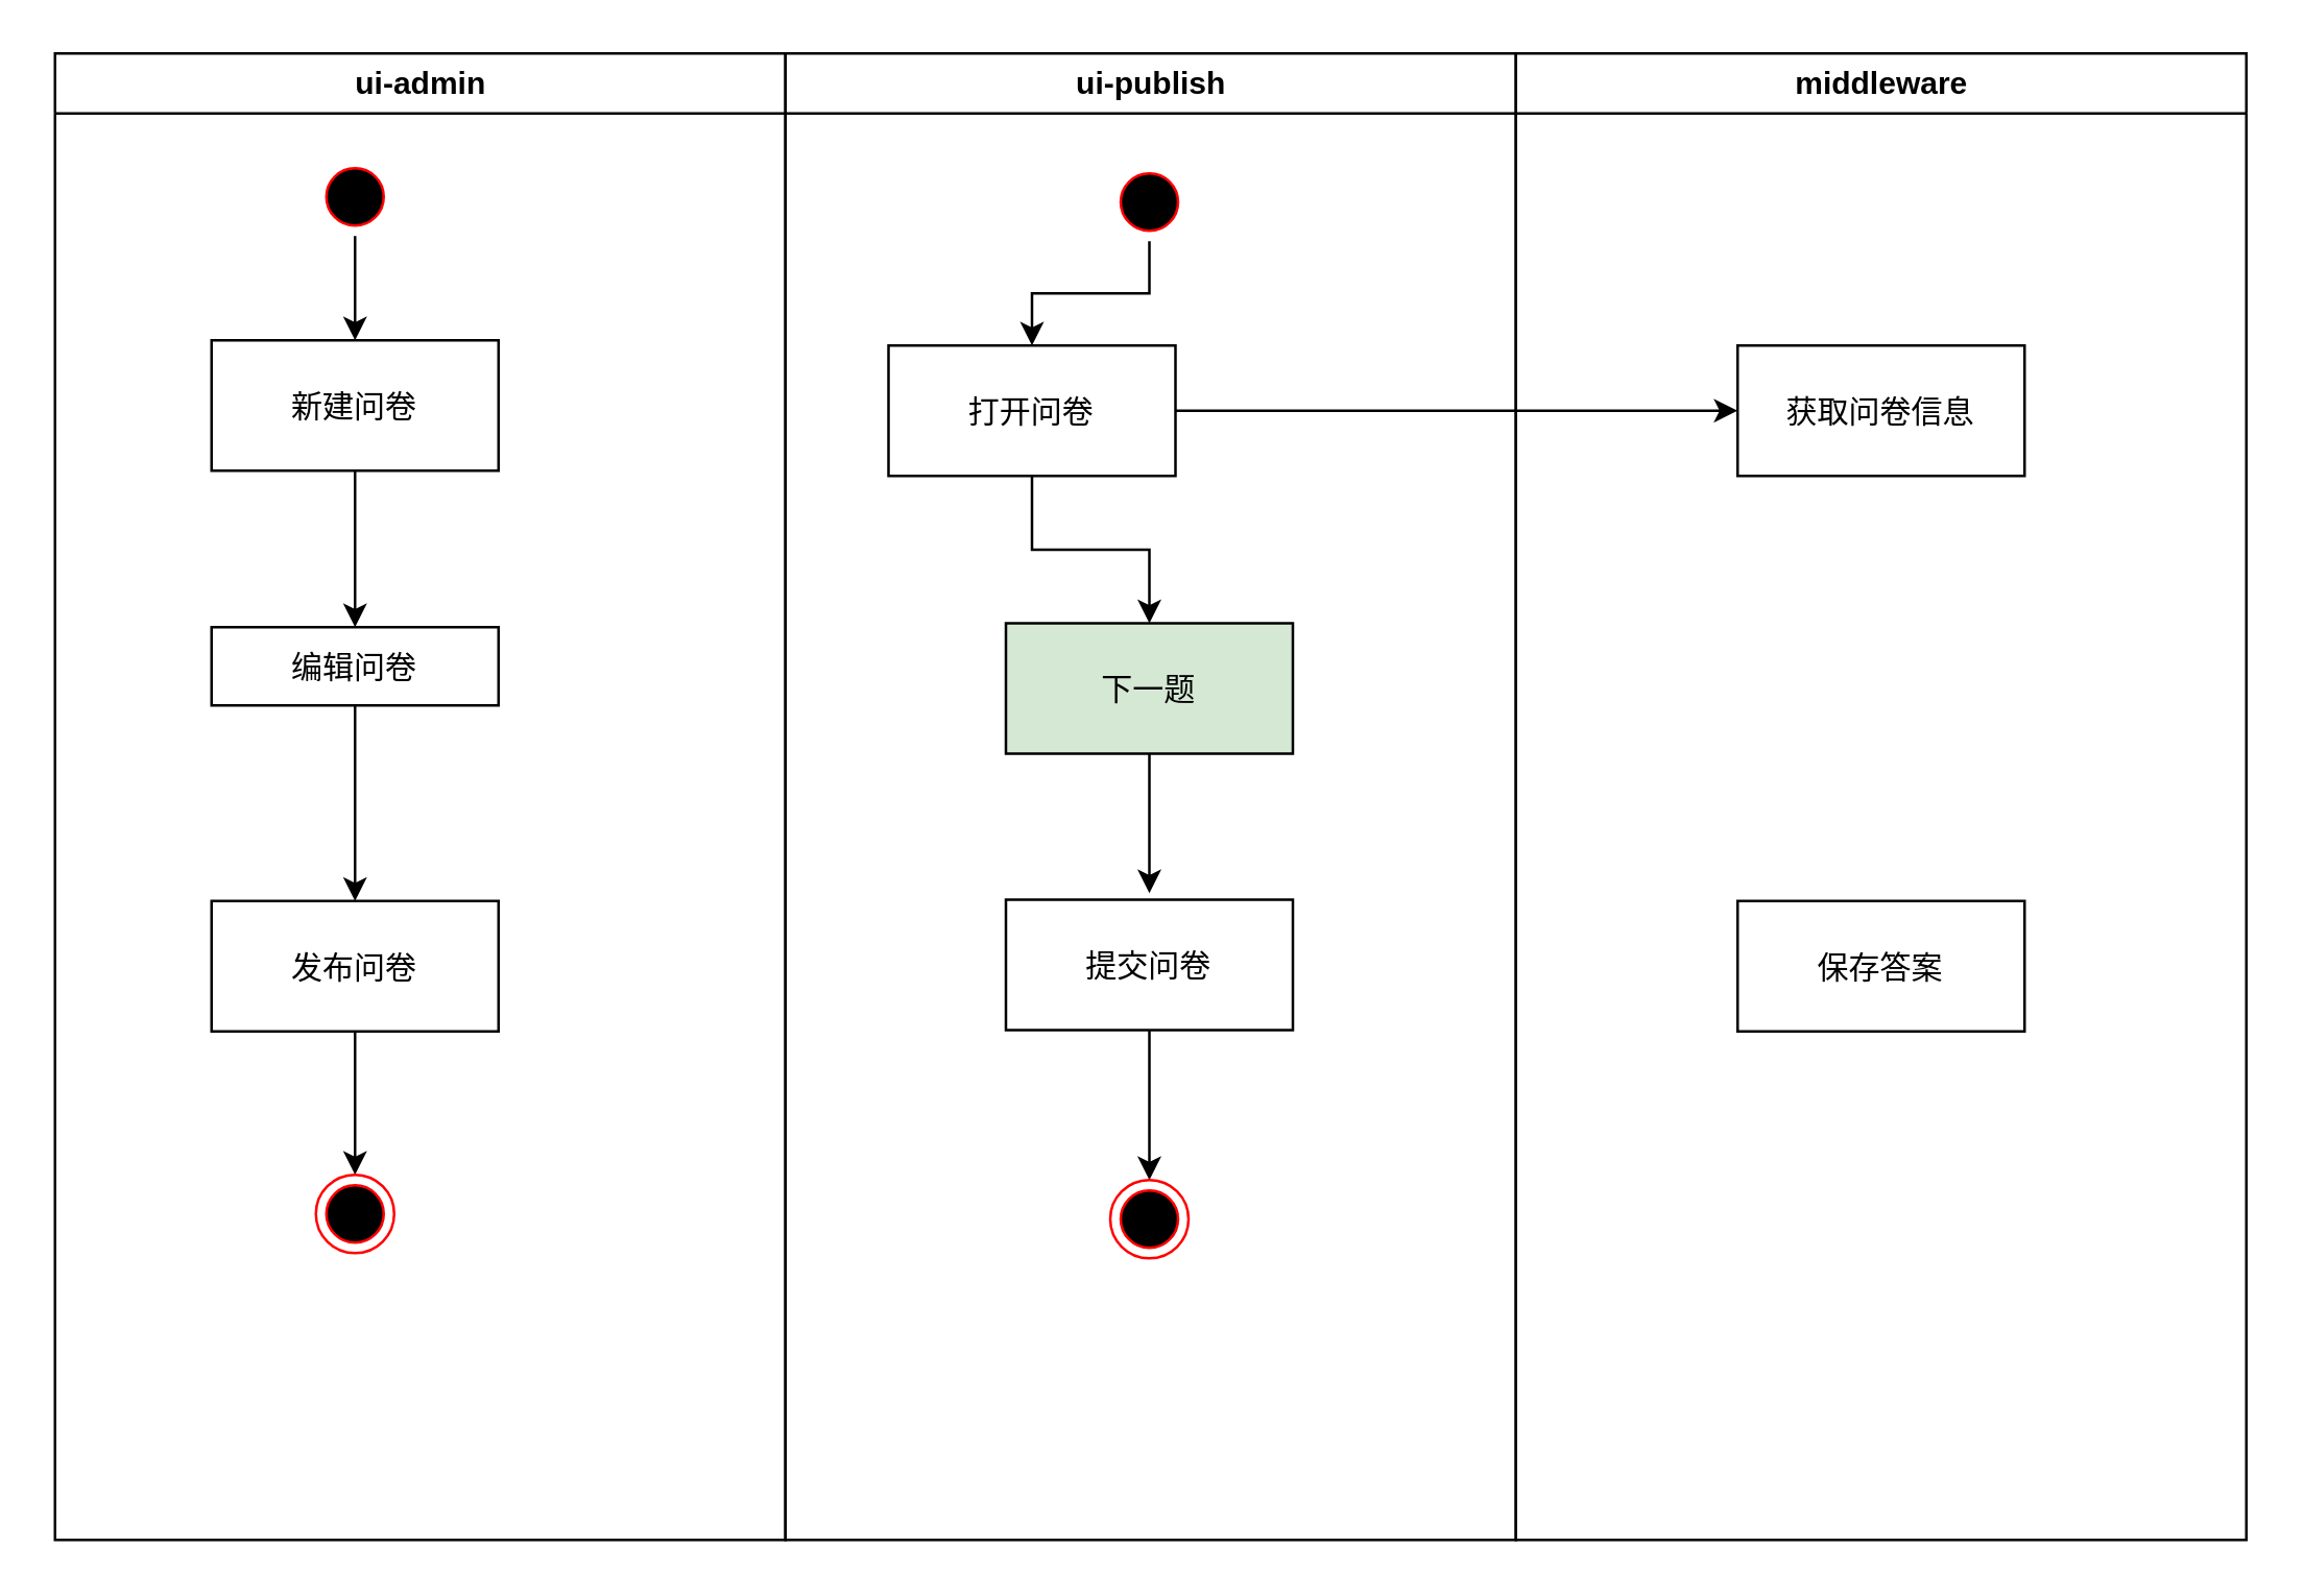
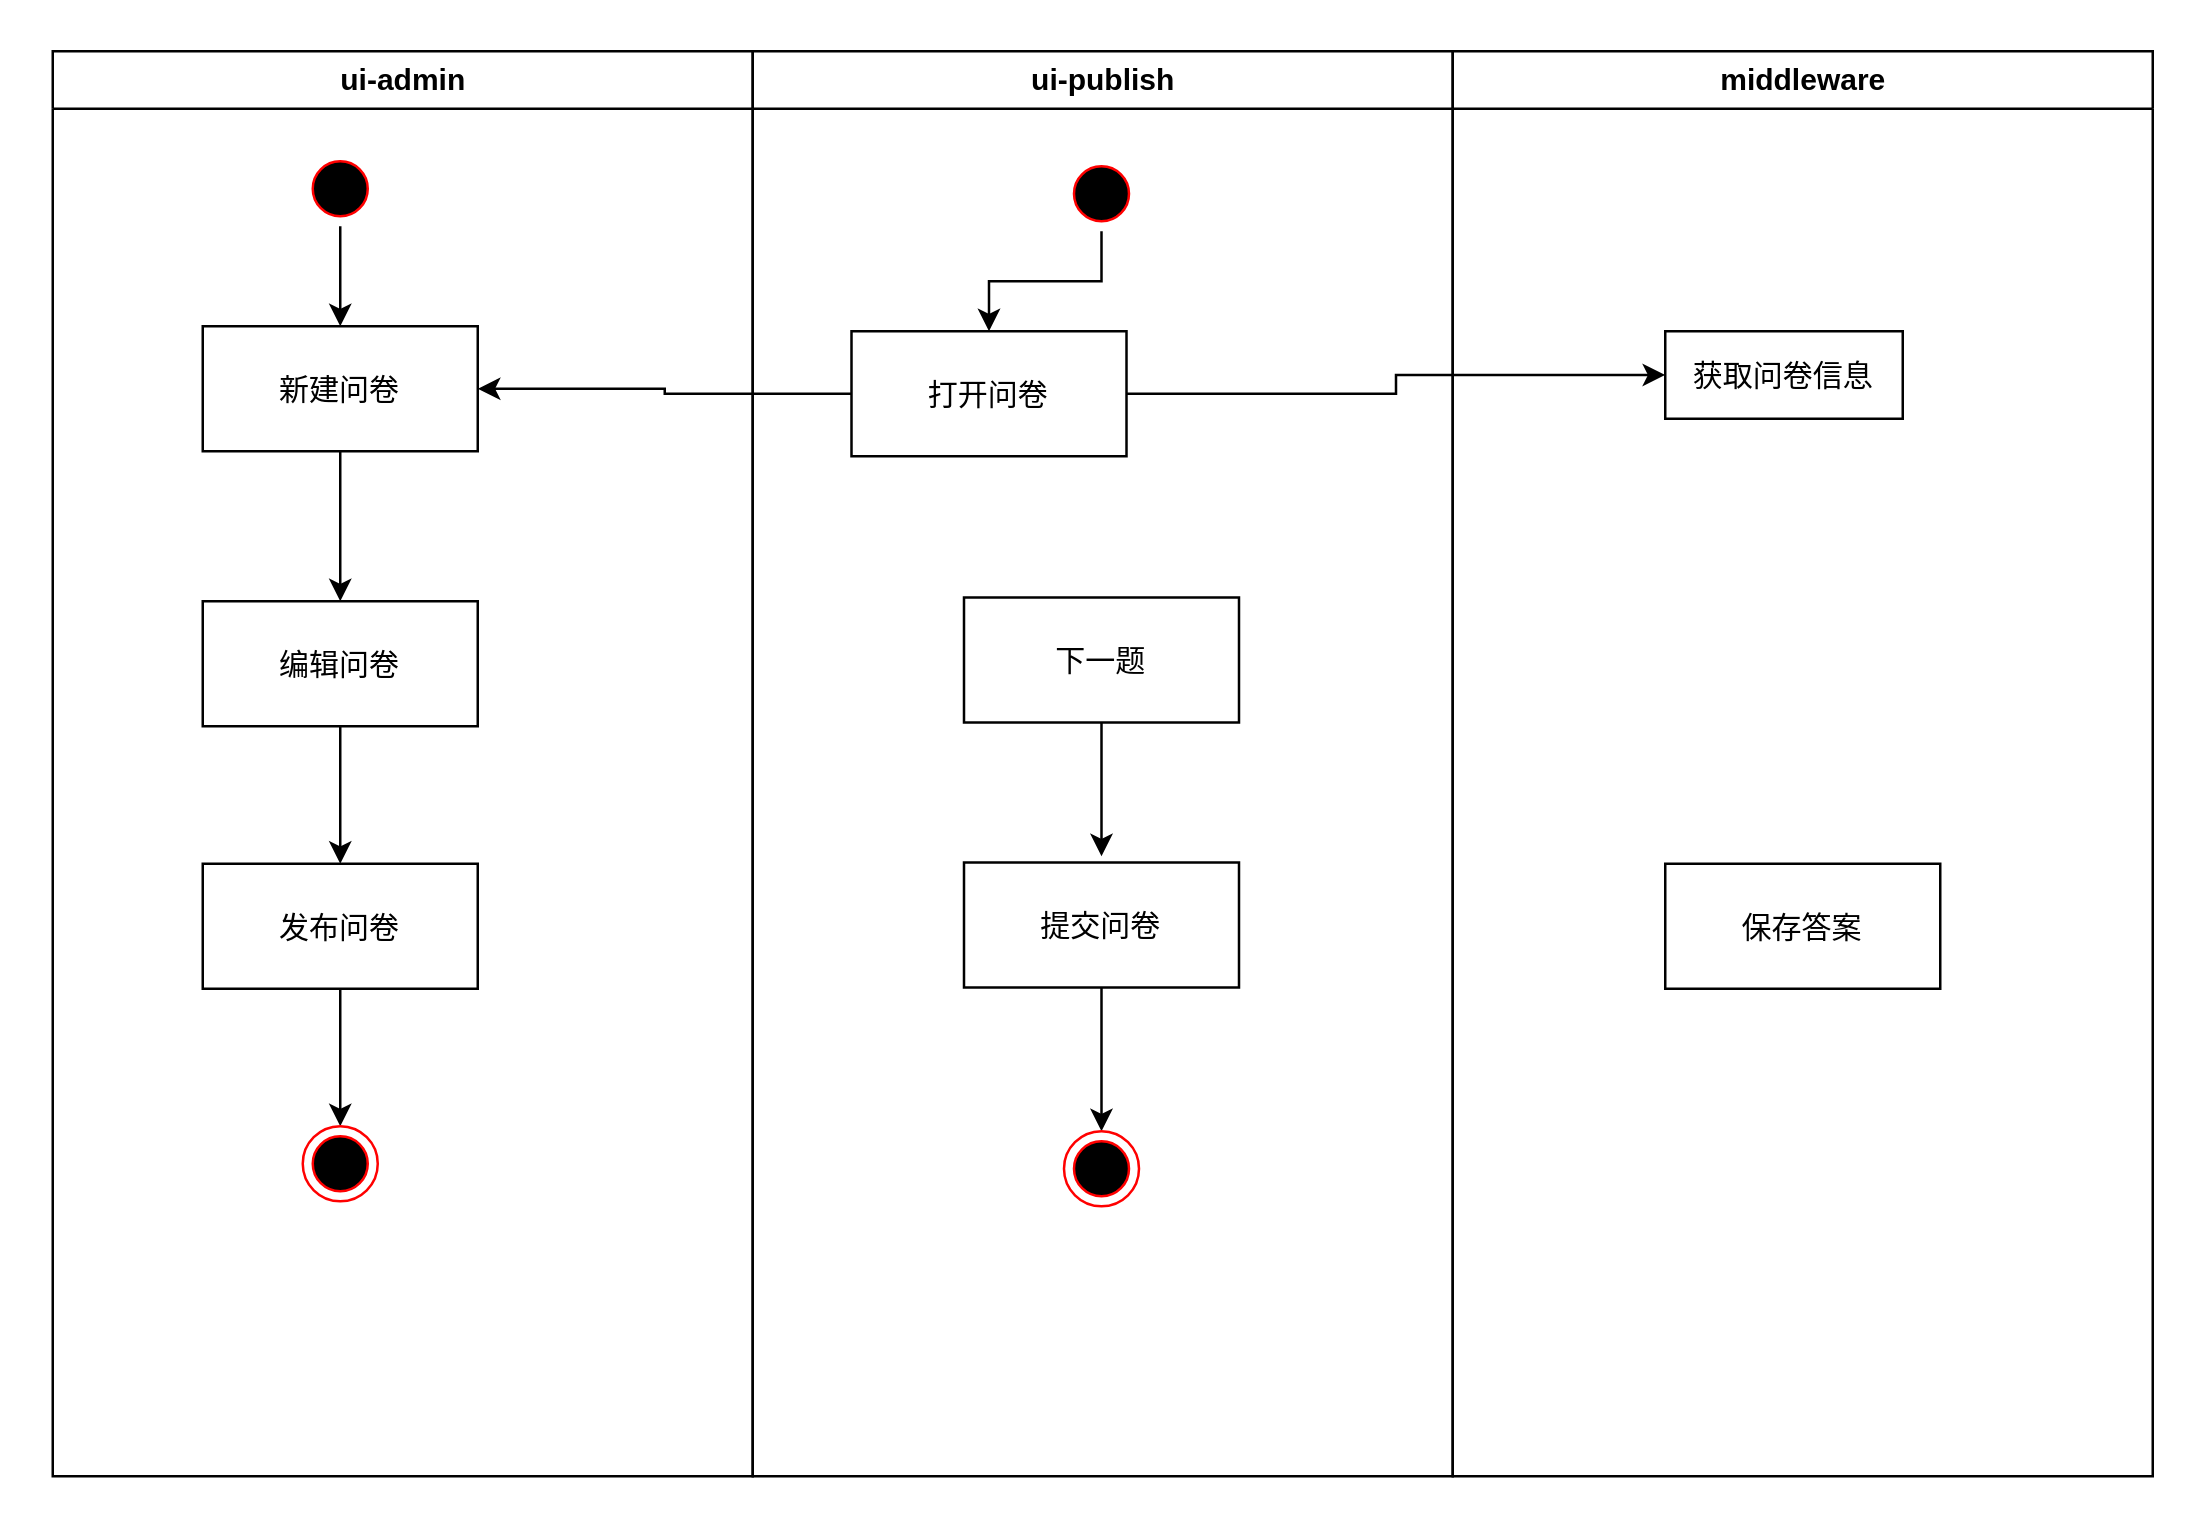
- <mxCell id="22" value="获取问卷信息" style="" vertex="1" parent="21"><mxGeometry x="85" y="112" width="110" height="50" as="geometry" /></mxCell>
+ <mxCell id="22" value="获取问卷信息" style="" vertex="1" parent="21"><mxGeometry x="85" y="112" width="95" height="35" as="geometry" /></mxCell>
- <mxCell id="15" style="edgeStyle=orthogonalEdgeStyle;rounded=0;orthogonalLoop=1;jettySize=auto;html=1;" edge="1" parent="12" source="16" target="17"><mxGeometry relative="1" as="geometry" /></mxCell>
+ <mxCell id="15" style="edgeStyle=orthogonalEdgeStyle;rounded=0;orthogonalLoop=1;jettySize=auto;html=1;" edge="1" parent="12" source="16" target="6"><mxGeometry relative="1" as="geometry" /></mxCell>
- <mxCell id="8" value="编辑问卷" style="" parent="2" vertex="1"><mxGeometry x="60" y="220" width="110" height="30" as="geometry" /></mxCell>
+ <mxCell id="8" value="编辑问卷" style="" parent="2" vertex="1"><mxGeometry x="60" y="220" width="110" height="50" as="geometry" /></mxCell>
- <mxCell id="17" value="下一题" style="fillColor=#d5e8d4;" parent="12" vertex="1"><mxGeometry x="84.5" y="218.5" width="110" height="50" as="geometry" /></mxCell>
+ <mxCell id="17" value="下一题" style="" parent="12" vertex="1"><mxGeometry x="84.5" y="218.5" width="110" height="50" as="geometry" /></mxCell>
